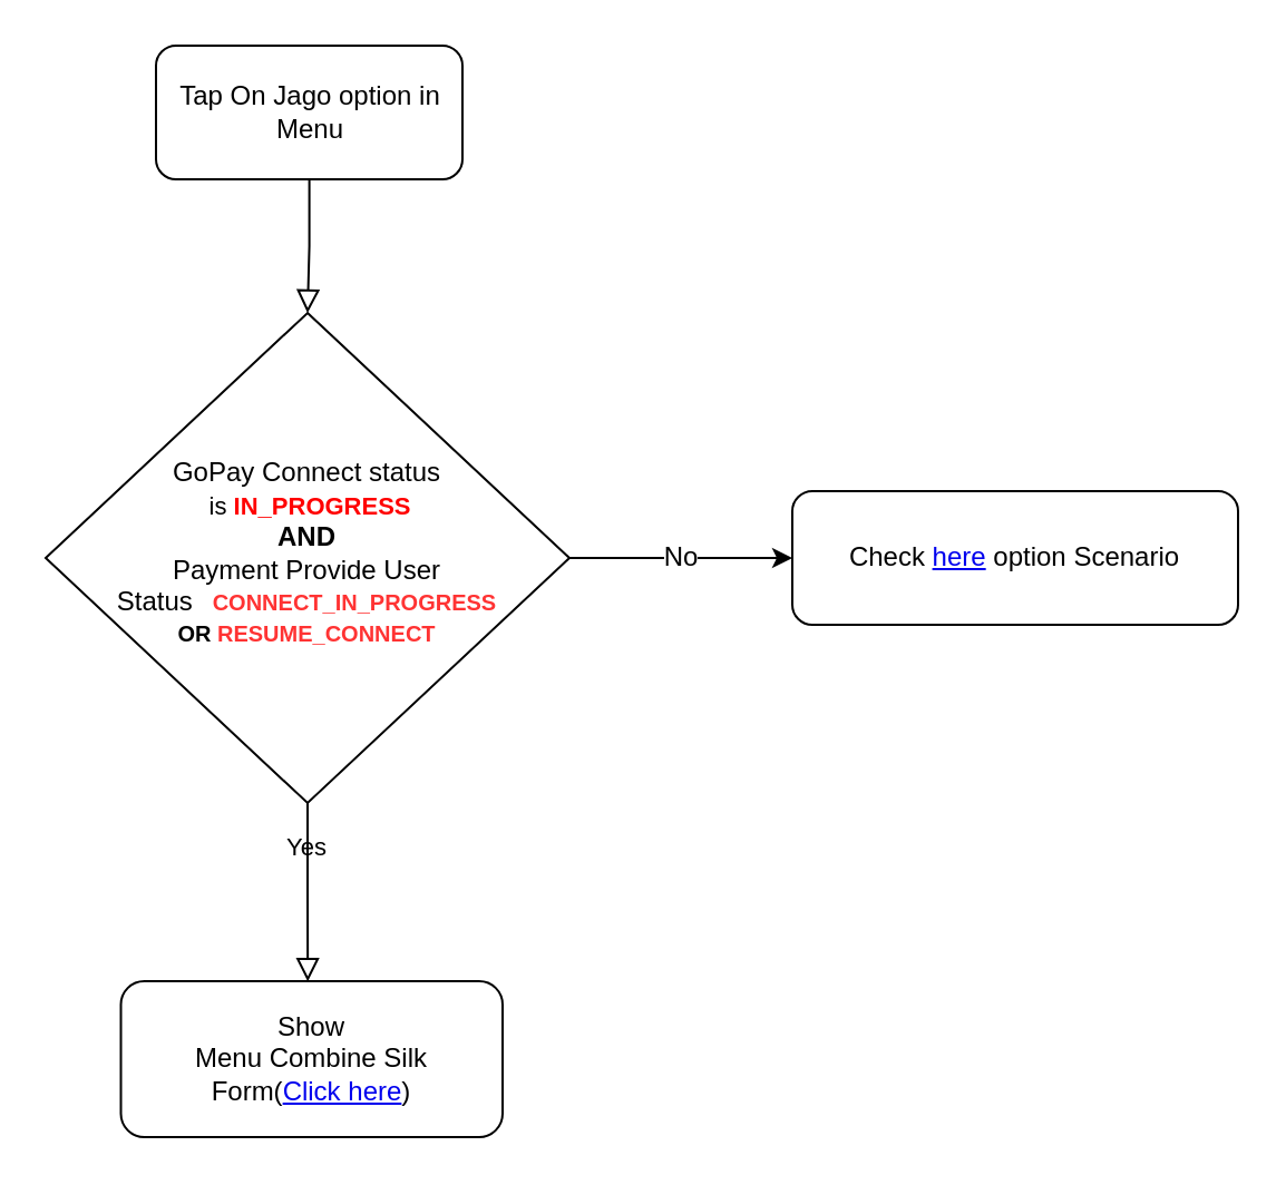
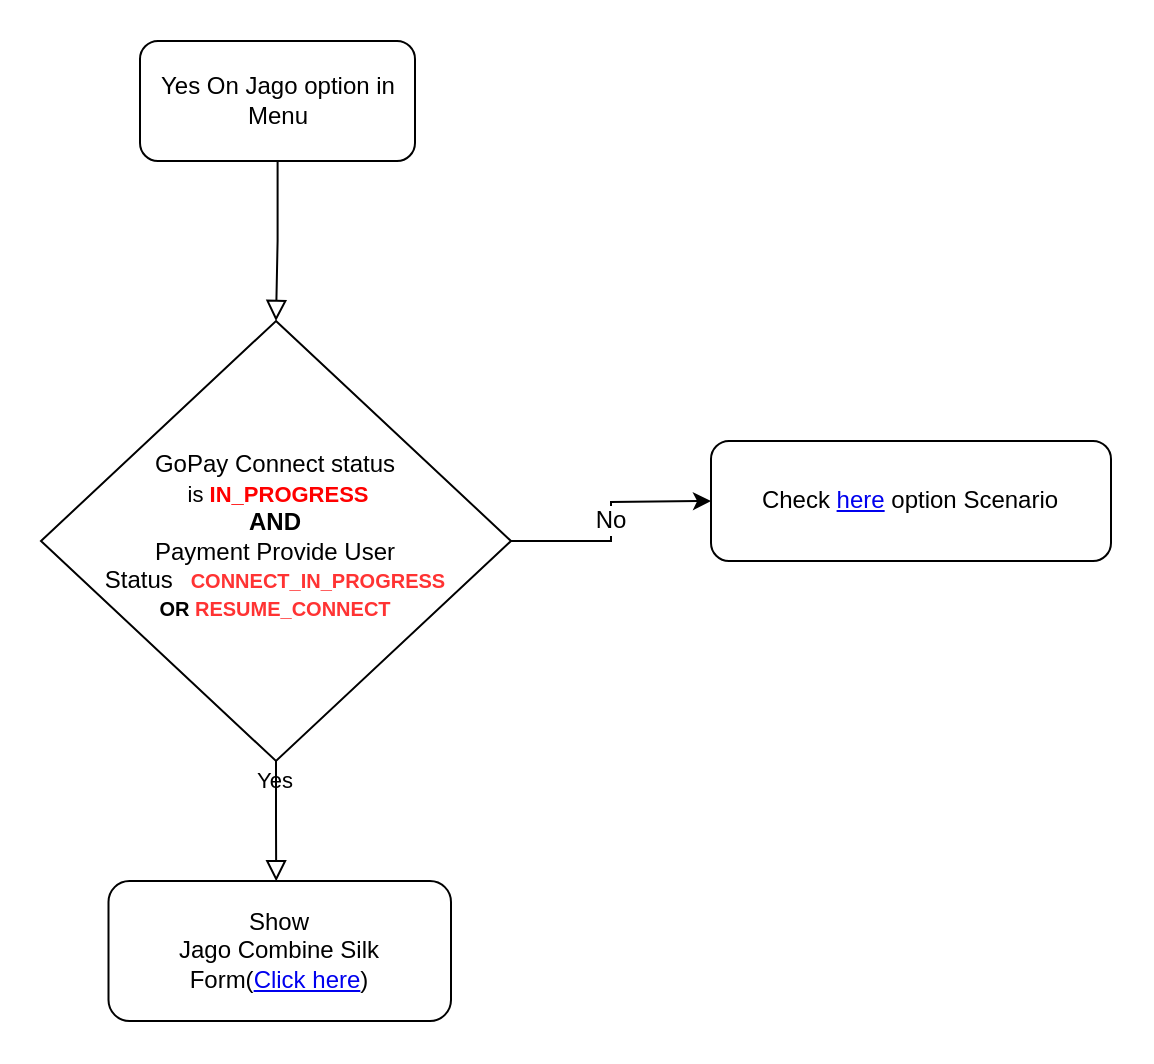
- <mxCell id="3" value="Tap On Jago option in Menu" style="rounded=1;whiteSpace=wrap;html=1;fontSize=12;glass=0;strokeWidth=1;shadow=0;" parent="1" vertex="1"><mxGeometry x="69.5" y="20" width="137.5" height="60" as="geometry" /></mxCell>
+ <mxCell id="3" value="Yes On Jago option in Menu" style="rounded=1;whiteSpace=wrap;html=1;fontSize=12;glass=0;strokeWidth=1;shadow=0;" parent="1" vertex="1"><mxGeometry x="69.5" y="20" width="137.5" height="60" as="geometry" /></mxCell>
- <mxCell id="6" value="&lt;font&gt;&lt;span id=&quot;docs-internal-guid-bfeff473-7fff-e935-0ea0-84d0c82a8991&quot;&gt;&lt;span style=&quot;font-family: &amp;#34;arial&amp;#34; ; background-color: transparent ; vertical-align: baseline&quot;&gt;&lt;span&gt;&lt;font style=&quot;font-size: 12px&quot;&gt;GoPay Connect status&lt;br&gt;&lt;/font&gt;&lt;font style=&quot;font-size: 11px&quot;&gt;&amp;nbsp;is&amp;nbsp;&lt;b&gt;&lt;font color=&quot;#ff0000&quot;&gt;IN_PROGRESS&lt;/font&gt;&lt;/b&gt;&lt;/font&gt;&lt;/span&gt;&lt;br&gt;&lt;span&gt;&lt;b&gt;&lt;font style=&quot;font-size: 12px&quot;&gt;AND&lt;/font&gt;&lt;/b&gt;&lt;span style=&quot;font-size: 10px&quot;&gt; &lt;br&gt;&lt;/span&gt;&lt;span&gt;&lt;font style=&quot;font-size: 12px&quot;&gt;Payment Provide User Status&amp;nbsp;&lt;/font&gt;&lt;/span&gt;&lt;span style=&quot;font-size: 10px&quot;&gt;&amp;nbsp;&lt;/span&gt;&lt;/span&gt;&lt;/span&gt;&lt;span style=&quot;font-size: 10px ; font-family: &amp;#34;arial&amp;#34; ; background-color: transparent ; vertical-align: baseline&quot;&gt;&amp;nbsp;&lt;font&gt;&lt;span&gt;&lt;font color=&quot;#ff3333&quot; style=&quot;font-weight: bold&quot;&gt;CONNECT_IN_PROGRESS &lt;br&gt;&lt;/font&gt;&lt;b&gt;OR&lt;/b&gt;&lt;font color=&quot;#ff3333&quot; style=&quot;font-weight: bold&quot;&gt; RESUME_CONNECT&lt;/font&gt;&lt;/span&gt;&lt;/font&gt;&lt;/span&gt;&lt;/span&gt;&lt;br&gt;&lt;/font&gt;" style="rhombus;whiteSpace=wrap;html=1;shadow=0;fontFamily=Helvetica;fontSize=12;align=center;strokeWidth=1;spacing=6;spacingTop=-4;" parent="1" vertex="1"><mxGeometry x="20" y="140" width="235" height="220" as="geometry" /></mxCell>
+ <mxCell id="6" value="&lt;font&gt;&lt;span id=&quot;docs-internal-guid-bfeff473-7fff-e935-0ea0-84d0c82a8991&quot;&gt;&lt;span style=&quot;font-family: &amp;#34;arial&amp;#34; ; background-color: transparent ; vertical-align: baseline&quot;&gt;&lt;span&gt;&lt;font style=&quot;font-size: 12px&quot;&gt;GoPay Connect status&lt;br&gt;&lt;/font&gt;&lt;font style=&quot;font-size: 11px&quot;&gt;&amp;nbsp;is&amp;nbsp;&lt;b&gt;&lt;font color=&quot;#ff0000&quot;&gt;IN_PROGRESS&lt;/font&gt;&lt;/b&gt;&lt;/font&gt;&lt;/span&gt;&lt;br&gt;&lt;span&gt;&lt;b&gt;&lt;font style=&quot;font-size: 12px&quot;&gt;AND&lt;/font&gt;&lt;/b&gt;&lt;span style=&quot;font-size: 10px&quot;&gt; &lt;br&gt;&lt;/span&gt;&lt;span&gt;&lt;font style=&quot;font-size: 12px&quot;&gt;Payment Provide User Status&amp;nbsp;&lt;/font&gt;&lt;/span&gt;&lt;span style=&quot;font-size: 10px&quot;&gt;&amp;nbsp;&lt;/span&gt;&lt;/span&gt;&lt;/span&gt;&lt;span style=&quot;font-size: 10px ; font-family: &amp;#34;arial&amp;#34; ; background-color: transparent ; vertical-align: baseline&quot;&gt;&amp;nbsp;&lt;font&gt;&lt;span&gt;&lt;font color=&quot;#ff3333&quot; style=&quot;font-weight: bold&quot;&gt;CONNECT_IN_PROGRESS &lt;br&gt;&lt;/font&gt;&lt;b&gt;OR&lt;/b&gt;&lt;font color=&quot;#ff3333&quot; style=&quot;font-weight: bold&quot;&gt; RESUME_CONNECT&lt;/font&gt;&lt;/span&gt;&lt;/font&gt;&lt;/span&gt;&lt;/span&gt;&lt;br&gt;&lt;/font&gt;" style="rhombus;whiteSpace=wrap;html=1;shadow=0;fontFamily=Helvetica;fontSize=12;align=center;strokeWidth=1;spacing=6;spacingTop=-4;" parent="1" vertex="1"><mxGeometry x="20" y="160" width="235" height="220" as="geometry" /></mxCell>
- <mxCell id="7" value="Show&lt;br&gt;Menu Combine Silk&lt;br&gt;Form(&lt;a href=&quot;https://docs.google.com/spreadsheets/d/17d47ueriOxUHNy9A7b_byrmzWVaJC8xTSUaFj6JVEag/edit#gid=1393920205&amp;amp;range=5:5&quot;&gt;Click here&lt;/a&gt;)" style="rounded=1;whiteSpace=wrap;html=1;fontSize=12;glass=0;strokeWidth=1;shadow=0;" parent="1" vertex="1"><mxGeometry x="53.75" y="440" width="171.25" height="70" as="geometry" /></mxCell>
+ <mxCell id="7" value="Show&lt;br&gt;Jago Combine Silk&lt;br&gt;Form(&lt;a href=&quot;https://docs.google.com/spreadsheets/d/17d47ueriOxUHNy9A7b_byrmzWVaJC8xTSUaFj6JVEag/edit#gid=1393920205&amp;amp;range=5:5&quot;&gt;Click here&lt;/a&gt;)" style="rounded=1;whiteSpace=wrap;html=1;fontSize=12;glass=0;strokeWidth=1;shadow=0;" parent="1" vertex="1"><mxGeometry x="53.75" y="440" width="171.25" height="70" as="geometry" /></mxCell>
